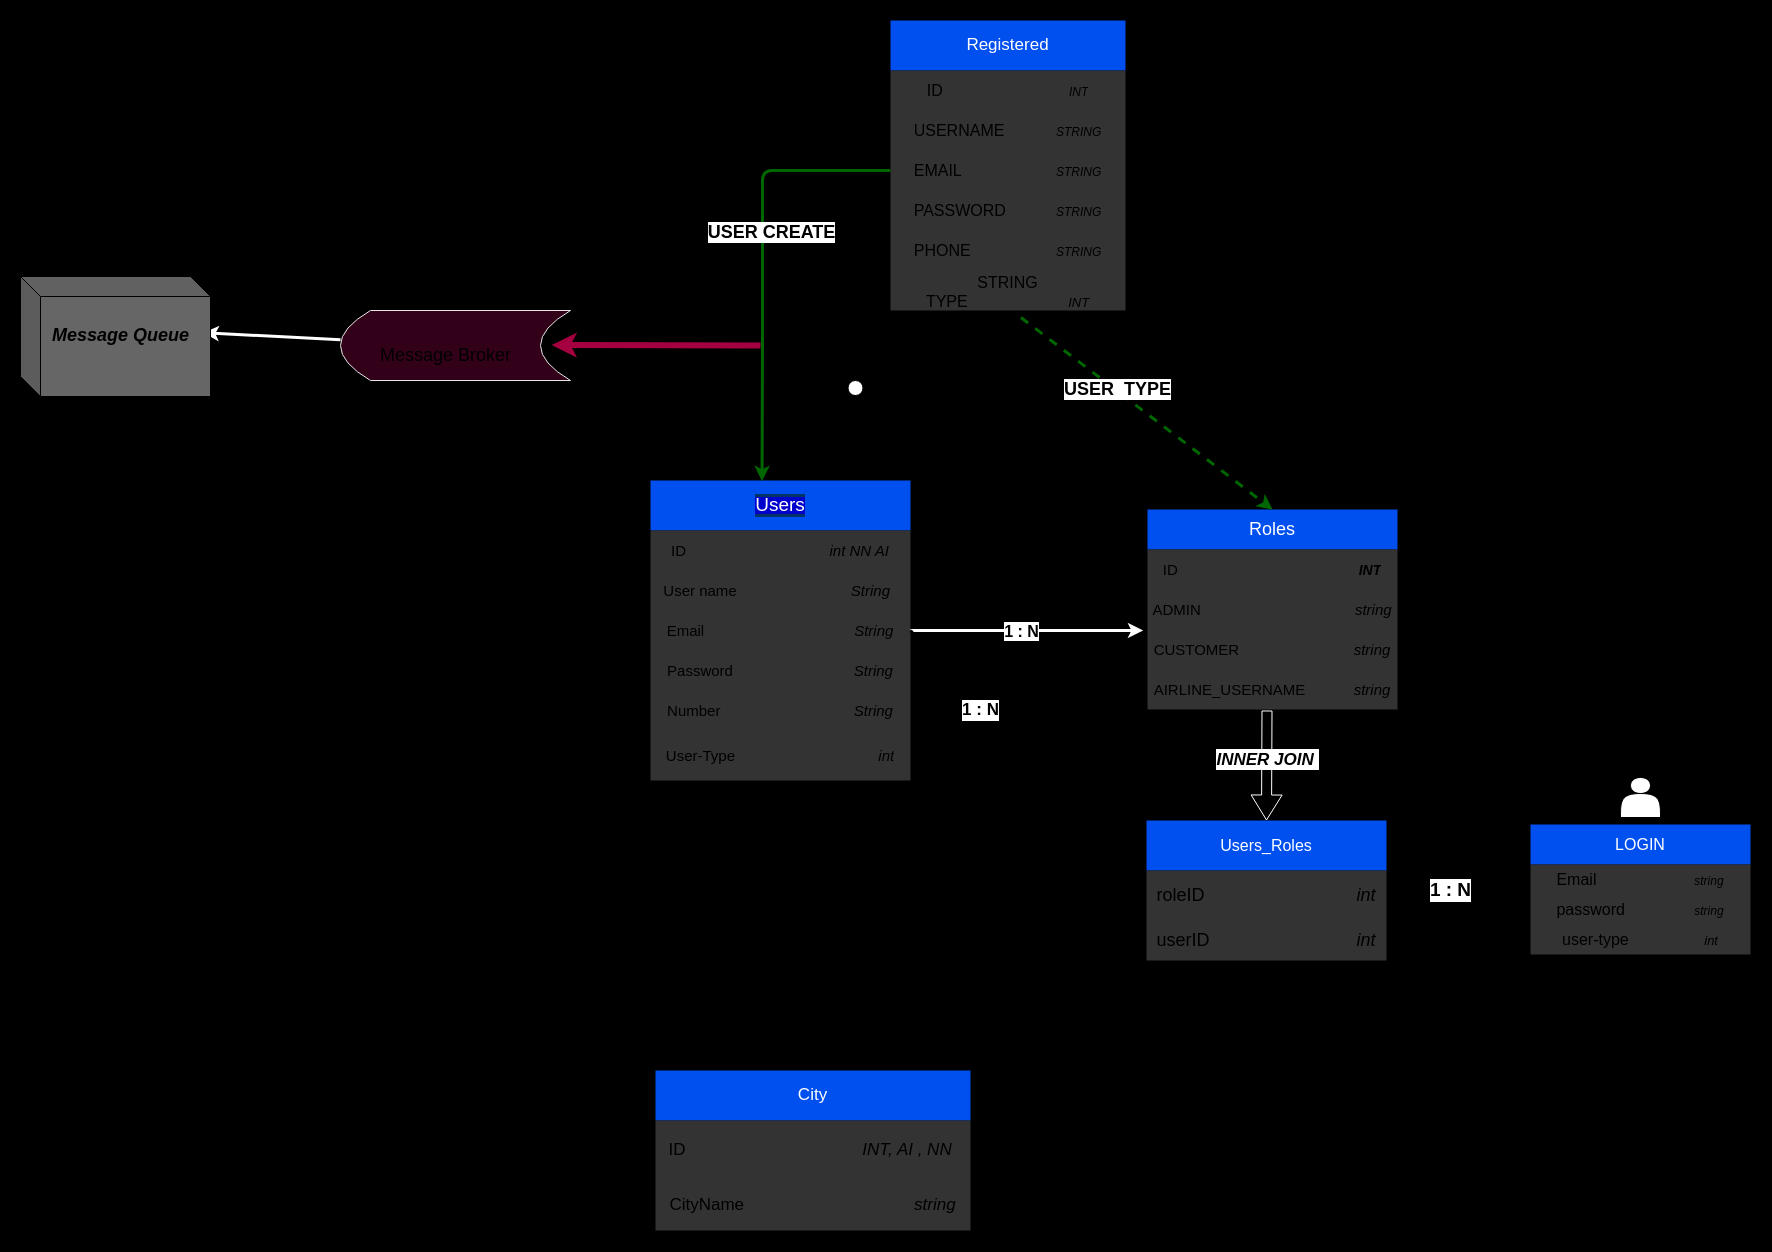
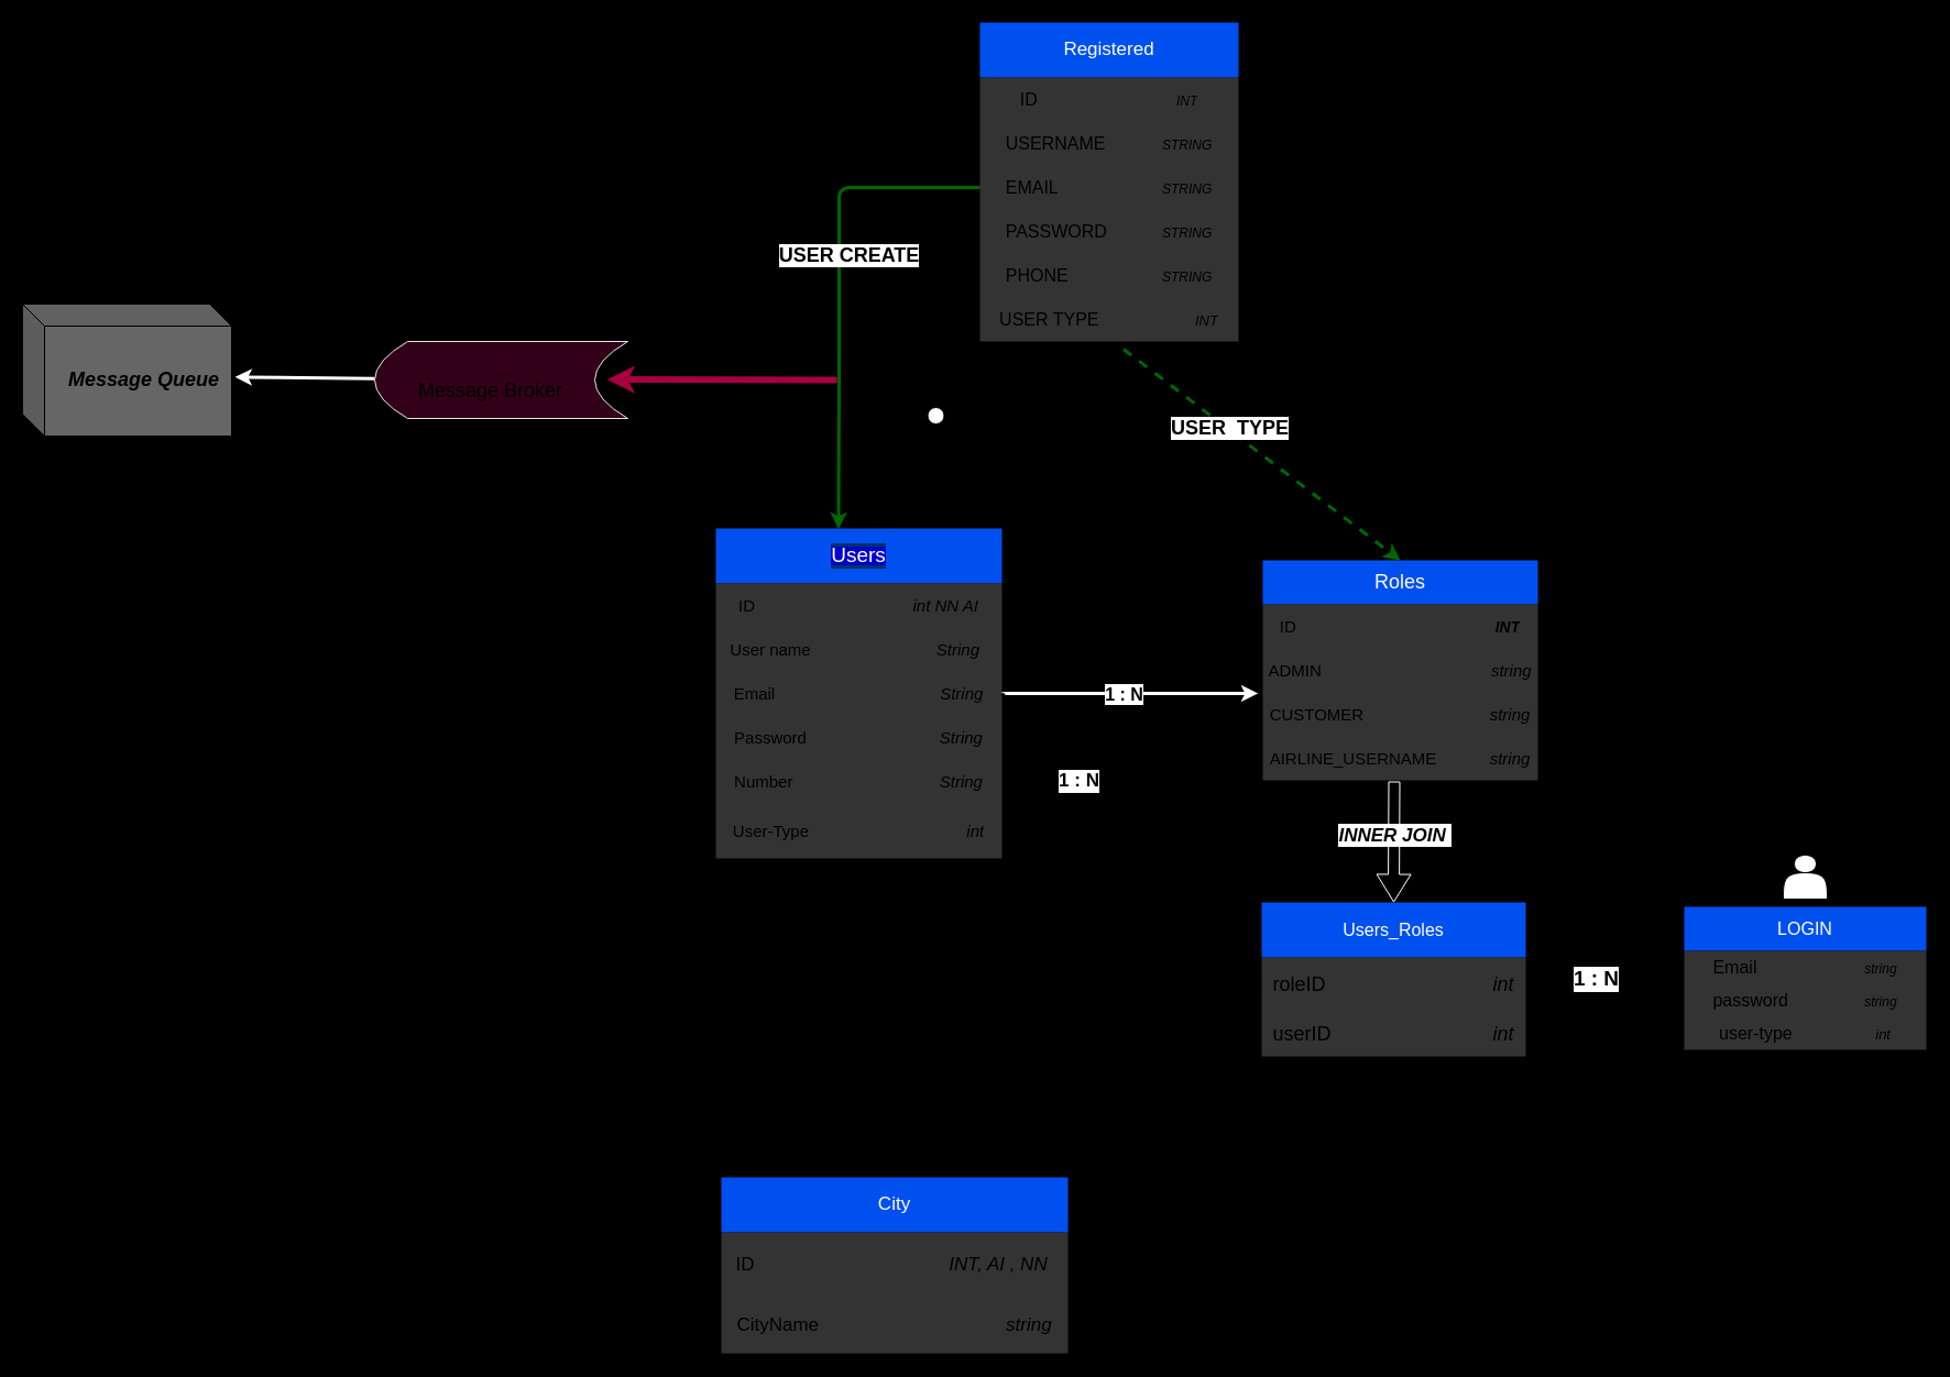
- <mxCell id="38" value="STRING TYPE&amp;nbsp;&lt;span style=&quot;white-space: pre;&quot;&gt;&#09;&lt;/span&gt;&lt;span style=&quot;white-space: pre;&quot;&gt;&#09;&lt;/span&gt;&lt;span style=&quot;white-space: pre;&quot;&gt;&#09;&lt;/span&gt;&lt;i&gt;&lt;font style=&quot;font-size: 13px;&quot;&gt;INT&lt;/font&gt;&lt;/i&gt;" style="text;strokeColor=none;fillColor=none;align=center;verticalAlign=middle;spacingLeft=4;spacingRight=4;overflow=hidden;points=[[0,0.5],[1,0.5]];portConstraint=eastwest;rotatable=0;whiteSpace=wrap;html=1;fontSize=16;" parent="32" vertex="1"><mxGeometry y="250" width="235" height="40" as="geometry" /></mxCell>
+ <mxCell id="38" value="USER TYPE&amp;nbsp;&lt;span style=&quot;white-space: pre;&quot;&gt;&#09;&lt;/span&gt;&lt;span style=&quot;white-space: pre;&quot;&gt;&#09;&lt;/span&gt;&lt;span style=&quot;white-space: pre;&quot;&gt;&#09;&lt;/span&gt;&lt;i&gt;&lt;font style=&quot;font-size: 13px;&quot;&gt;INT&lt;/font&gt;&lt;/i&gt;" style="text;strokeColor=none;fillColor=none;align=center;verticalAlign=middle;spacingLeft=4;spacingRight=4;overflow=hidden;points=[[0,0.5],[1,0.5]];portConstraint=eastwest;rotatable=0;whiteSpace=wrap;html=1;fontSize=16;" parent="32" vertex="1"><mxGeometry y="250" width="235" height="40" as="geometry" /></mxCell>
- <mxCell id="51" value="&lt;b&gt;&lt;i&gt;&lt;font style=&quot;font-size: 18px;&quot;&gt;Message Queue&lt;/font&gt;&lt;/i&gt;&lt;/b&gt;" style="text;html=1;align=center;verticalAlign=middle;resizable=0;points=[];autosize=1;strokeColor=none;fillColor=none;fontSize=17;" parent="1" vertex="1"><mxGeometry x="40" y="315" width="160" height="40" as="geometry" /></mxCell>
+ <mxCell id="51" value="&lt;b&gt;&lt;i&gt;&lt;font style=&quot;font-size: 18px;&quot;&gt;Message Queue&lt;/font&gt;&lt;/i&gt;&lt;/b&gt;" style="text;html=1;align=center;verticalAlign=middle;resizable=0;points=[];autosize=1;strokeColor=none;fillColor=none;fontSize=17;" parent="1" vertex="1"><mxGeometry x="50" y="325" width="160" height="40" as="geometry" /></mxCell>
- <mxCell id="44" value="User" style="shape=umlActor;verticalLabelPosition=bottom;verticalAlign=top;html=1;outlineConnect=0;fontSize=21;labelBorderColor=default;fontStyle=1" parent="1" vertex="1"><mxGeometry x="840" y="380" width="30" height="60" as="geometry" /></mxCell>
+ <mxCell id="44" value="User" style="shape=umlActor;verticalLabelPosition=bottom;verticalAlign=top;html=1;outlineConnect=0;fontSize=21;labelBorderColor=default;fontStyle=1" parent="1" vertex="1"><mxGeometry x="835" y="370" width="30" height="60" as="geometry" /></mxCell>
